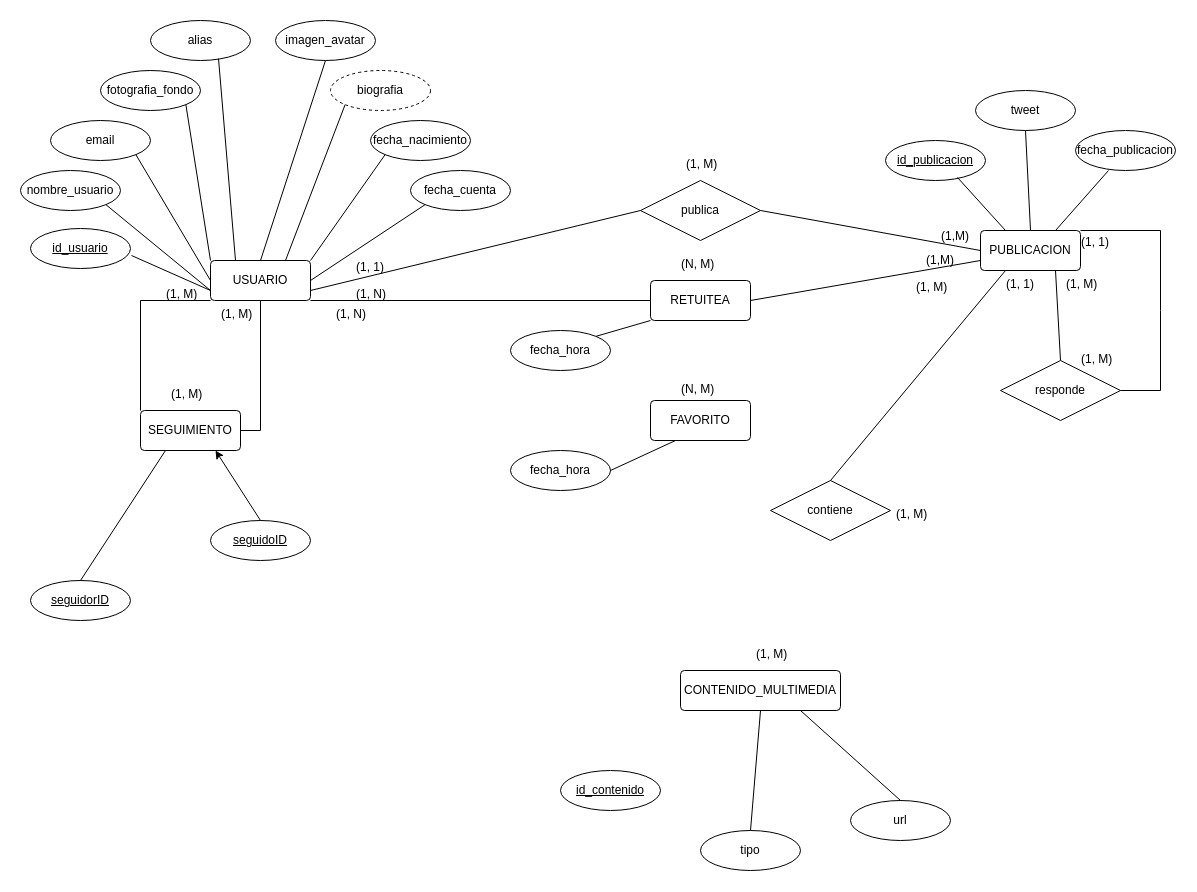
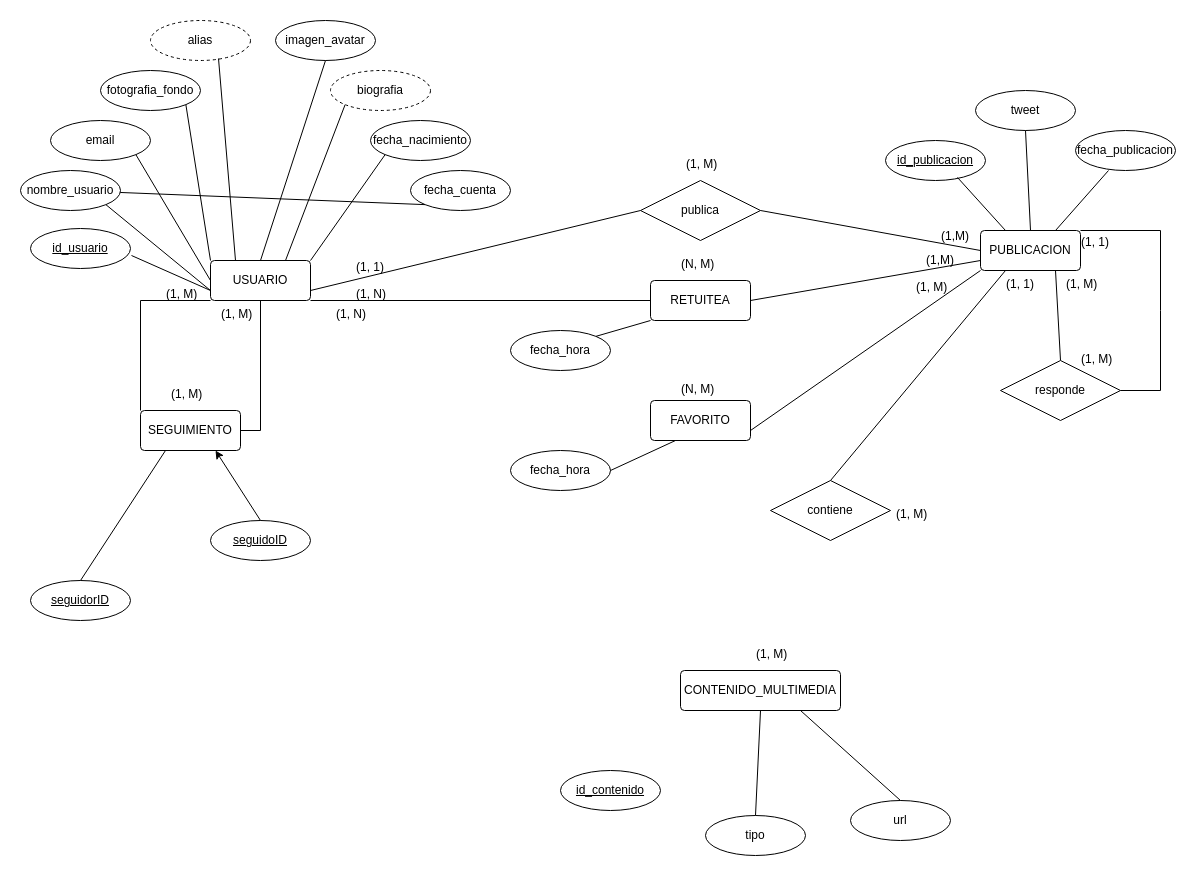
- <mxCell id="20" value="alias" style="ellipse;whiteSpace=wrap;html=1;align=center;" vertex="1" parent="1"><mxGeometry x="150" y="20" width="100" height="40" as="geometry" /></mxCell>
+ <mxCell id="20" value="alias" style="ellipse;whiteSpace=wrap;html=1;align=center;dashed=1;" vertex="1" parent="1"><mxGeometry x="150" y="20" width="100" height="40" as="geometry" /></mxCell>
- <mxCell id="29" value="" style="endArrow=none;html=1;rounded=0;exitX=0;exitY=1;exitDx=0;exitDy=0;entryX=1;entryY=0.5;entryDx=0;entryDy=0;" edge="1" parent="1" source="6" target="2"><mxGeometry relative="1" as="geometry"><mxPoint x="175" y="274" as="sourcePoint" /><mxPoint x="280" y="330" as="targetPoint" /></mxGeometry></mxCell>
+ <mxCell id="29" value="" style="endArrow=none;html=1;rounded=0;exitX=0;exitY=1;exitDx=0;exitDy=0;" edge="1" parent="1" source="6" target="4"><mxGeometry relative="1" as="geometry"><mxPoint x="175" y="274" as="sourcePoint" /><mxPoint x="280" y="330" as="targetPoint" /></mxGeometry></mxCell>
+ <mxCell id="63" value="" style="endArrow=none;html=1;rounded=0;exitX=1;exitY=0.75;exitDx=0;exitDy=0;entryX=0;entryY=1;entryDx=0;entryDy=0;" edge="1" parent="1" source="60" target="5"><mxGeometry relative="1" as="geometry"><mxPoint x="760" y="310" as="sourcePoint" /><mxPoint x="990" y="270" as="targetPoint" /></mxGeometry></mxCell>
- <mxCell id="14" value="tipo" style="ellipse;whiteSpace=wrap;html=1;align=center;" vertex="1" parent="1"><mxGeometry x="700" y="830" width="100" height="40" as="geometry" /></mxCell>
+ <mxCell id="14" value="tipo" style="ellipse;whiteSpace=wrap;html=1;align=center;" vertex="1" parent="1"><mxGeometry x="705" y="815" width="100" height="40" as="geometry" /></mxCell>
